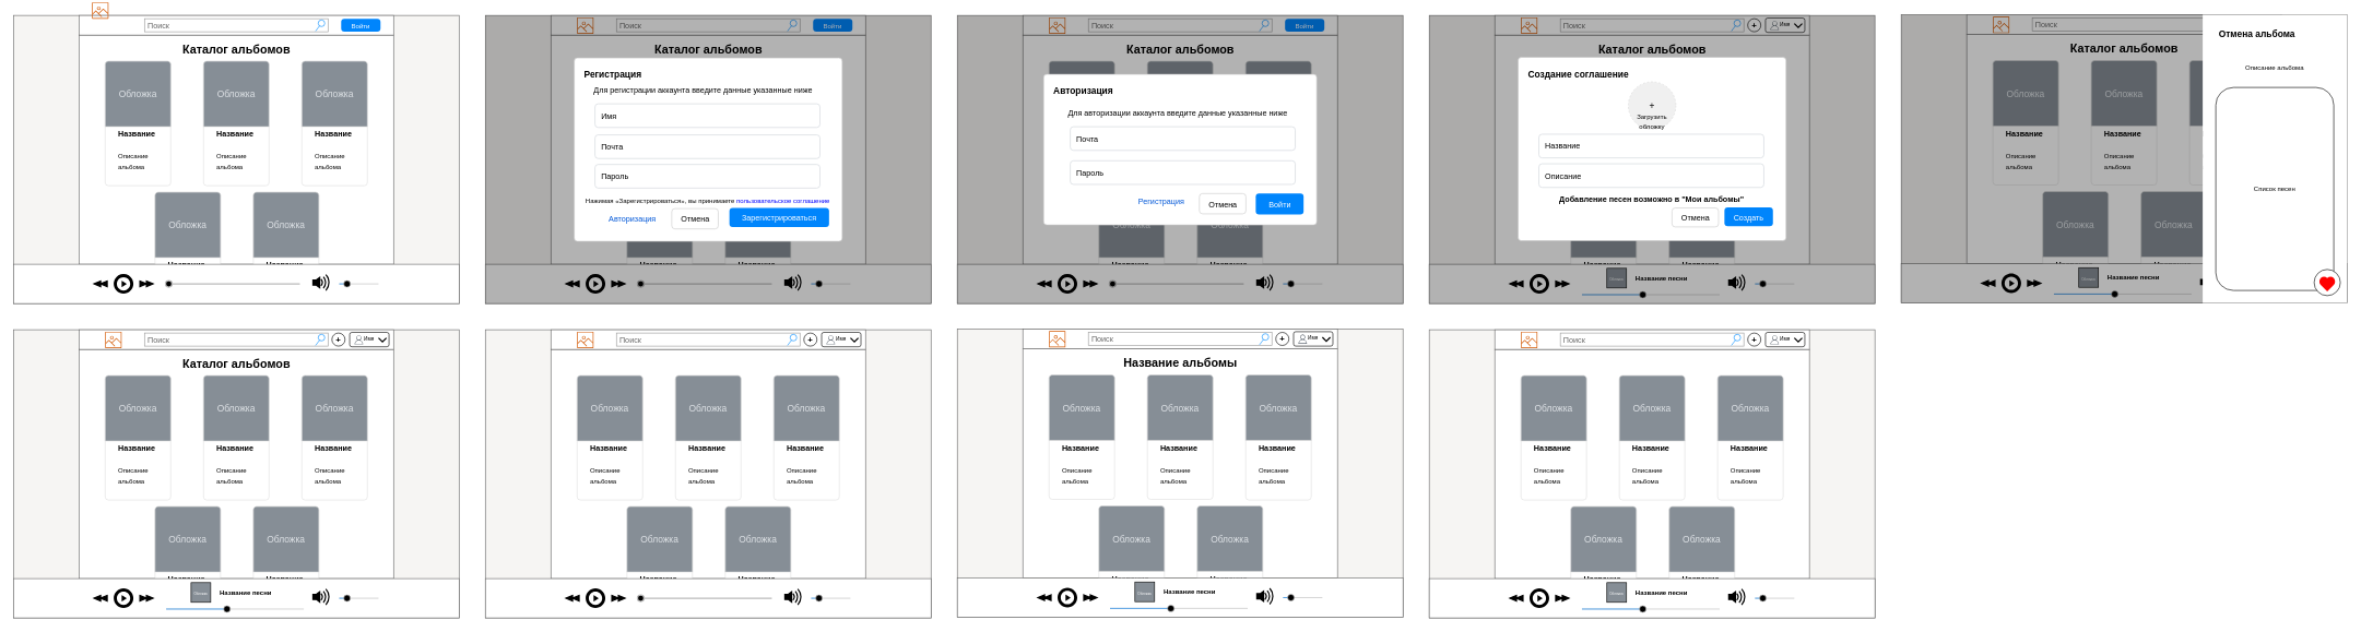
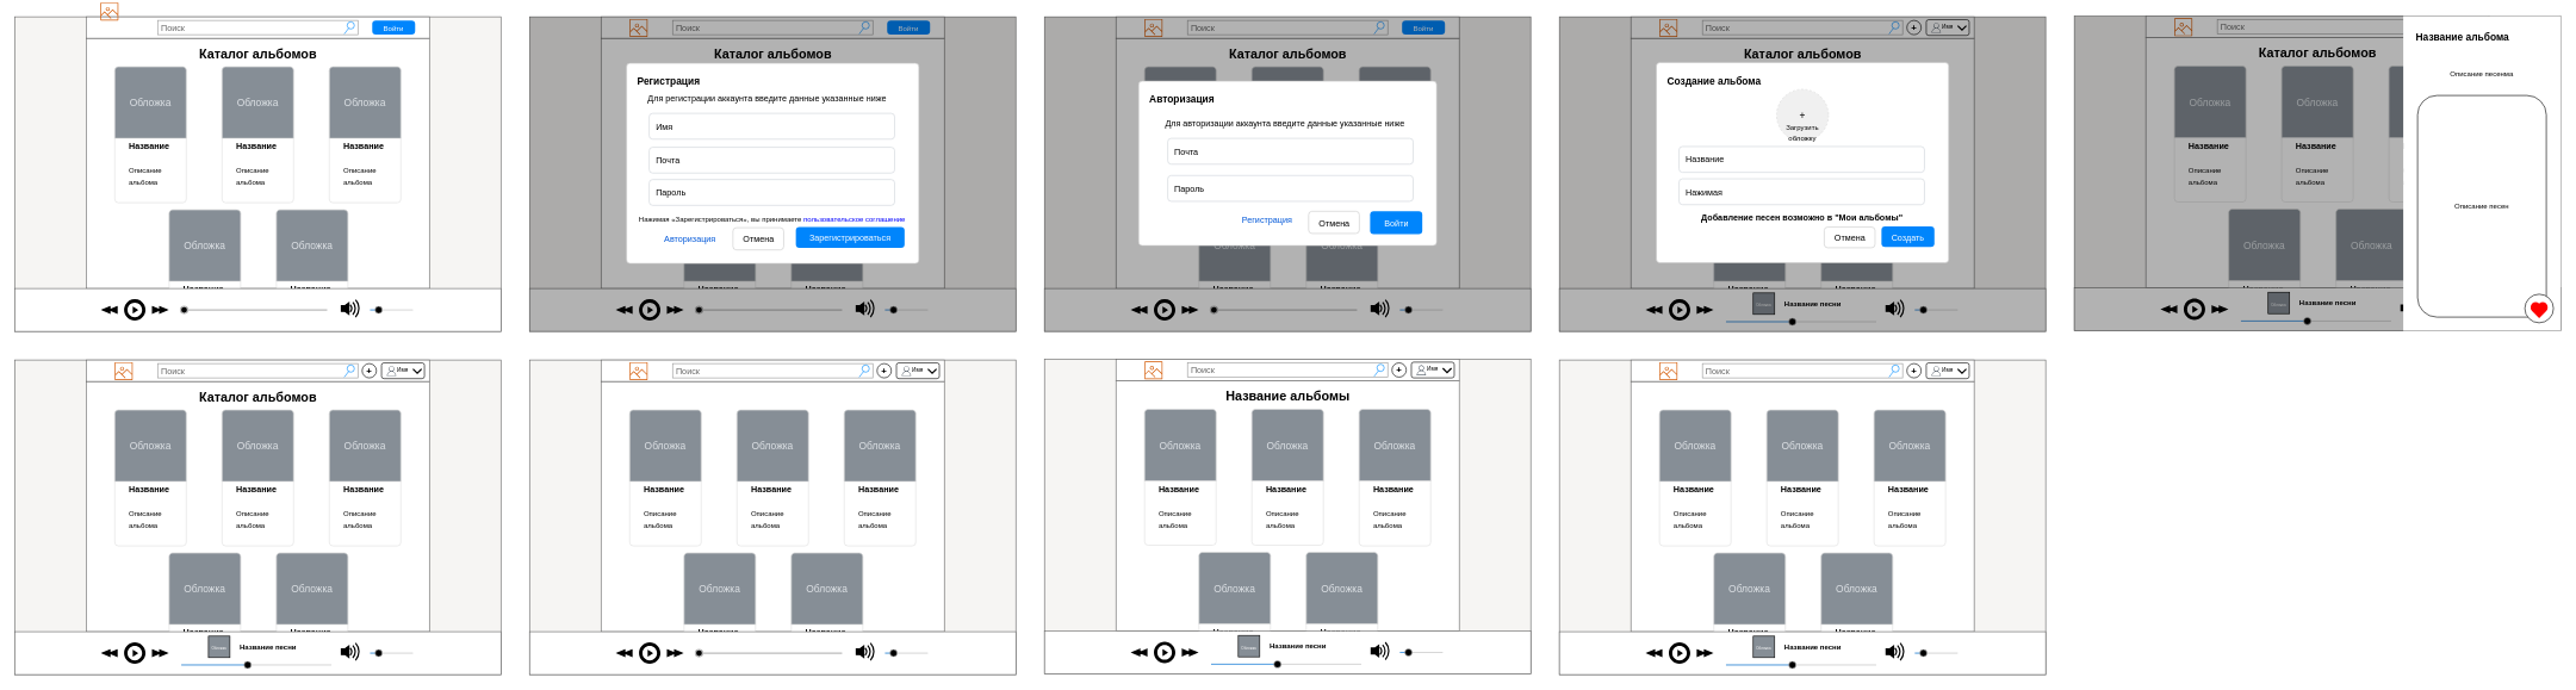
- <mxCell id="279" value="&lt;b&gt;Отмена альбома&lt;/b&gt;" style="text;html=1;strokeColor=none;fillColor=none;align=center;verticalAlign=middle;whiteSpace=wrap;rounded=0;dashed=1;fillStyle=auto;fontSize=14;fontColor=#000000;" vertex="1" parent="1"><mxGeometry x="3368" y="35.5" width="150" height="30" as="geometry" /></mxCell>
+ <mxCell id="279" value="&lt;b&gt;Название альбома&lt;/b&gt;" style="text;html=1;strokeColor=none;fillColor=none;align=center;verticalAlign=middle;whiteSpace=wrap;rounded=0;dashed=1;fillStyle=auto;fontSize=14;fontColor=#000000;" vertex="1" parent="1"><mxGeometry x="3368" y="35.5" width="150" height="30" as="geometry" /></mxCell>
- <mxCell id="280" value="&lt;font style=&quot;font-size: 10px;&quot;&gt;&lt;font style=&quot;font-size: 10px;&quot;&gt;Описание альбо&lt;/font&gt;ма&lt;/font&gt;" style="text;html=1;strokeColor=none;fillColor=none;align=center;verticalAlign=middle;whiteSpace=wrap;rounded=0;dashed=1;fillStyle=auto;fontSize=14;fontColor=#000000;" vertex="1" parent="1"><mxGeometry x="3395" y="87" width="150" height="30" as="geometry" /></mxCell>
+ <mxCell id="280" value="&lt;font style=&quot;font-size: 10px;&quot;&gt;&lt;font style=&quot;font-size: 10px;&quot;&gt;Описание песен&lt;/font&gt;ма&lt;/font&gt;" style="text;html=1;strokeColor=none;fillColor=none;align=center;verticalAlign=middle;whiteSpace=wrap;rounded=0;dashed=1;fillStyle=auto;fontSize=14;fontColor=#000000;" vertex="1" parent="1"><mxGeometry x="3395" y="87" width="150" height="30" as="geometry" /></mxCell>
- <mxCell id="239" value="&lt;span style=&quot;font-size: 14px;&quot;&gt;&lt;b&gt;Создание соглашение&lt;/b&gt;&lt;/span&gt;" style="html=1;shadow=0;dashed=0;shape=mxgraph.bootstrap.rrect;rSize=5;html=1;strokeColor=#C8C8C8;fillColor=#ffffff;whiteSpace=wrap;verticalAlign=top;align=left;fontSize=18;spacing=15;spacingTop=-5;fillStyle=auto;" vertex="1" parent="1"><mxGeometry x="2315.65" y="87" width="408.71" height="280" as="geometry" /></mxCell>
+ <mxCell id="239" value="&lt;span style=&quot;font-size: 14px;&quot;&gt;&lt;b&gt;Создание альбома&lt;/b&gt;&lt;/span&gt;" style="html=1;shadow=0;dashed=0;shape=mxgraph.bootstrap.rrect;rSize=5;html=1;strokeColor=#C8C8C8;fillColor=#ffffff;whiteSpace=wrap;verticalAlign=top;align=left;fontSize=18;spacing=15;spacingTop=-5;fillStyle=auto;" vertex="1" parent="1"><mxGeometry x="2315.65" y="87" width="408.71" height="280" as="geometry" /></mxCell>
- <mxCell id="244" value="&lt;font style=&quot;font-size: 12px;&quot;&gt;Описание&lt;/font&gt;" style="html=1;shadow=0;dashed=0;shape=mxgraph.bootstrap.rrect;rSize=5;strokeColor=#CED4DA;fillColor=none;align=left;verticalAlign=middle;spacing=10;fontSize=14;whiteSpace=wrap;html=1;fillStyle=auto;" vertex="1" parent="239"><mxGeometry x="31.613" y="162.581" width="343.226" height="36.129" as="geometry" /></mxCell>
+ <mxCell id="244" value="&lt;font style=&quot;font-size: 12px;&quot;&gt;Нажимая&lt;/font&gt;" style="html=1;shadow=0;dashed=0;shape=mxgraph.bootstrap.rrect;rSize=5;strokeColor=#CED4DA;fillColor=none;align=left;verticalAlign=middle;spacing=10;fontSize=14;whiteSpace=wrap;html=1;fillStyle=auto;" vertex="1" parent="239"><mxGeometry x="31.613" y="162.581" width="343.226" height="36.129" as="geometry" /></mxCell>
- <mxCell id="281" value="Список песен" style="rounded=1;whiteSpace=wrap;html=1;fillStyle=auto;strokeColor=#000000;fontSize=10;fontColor=#000000;fillColor=#FFFFFF;" vertex="1" parent="1"><mxGeometry x="3380" y="133" width="180" height="310" as="geometry" /></mxCell>
+ <mxCell id="281" value="Описание песен" style="rounded=1;whiteSpace=wrap;html=1;fillStyle=auto;strokeColor=#000000;fontSize=10;fontColor=#000000;fillColor=#FFFFFF;" vertex="1" parent="1"><mxGeometry x="3380" y="133" width="180" height="310" as="geometry" /></mxCell>
